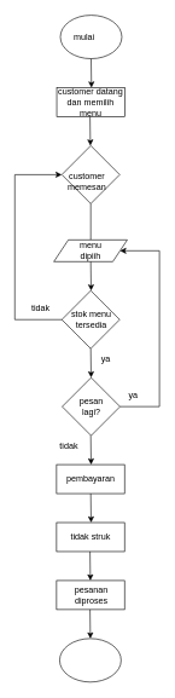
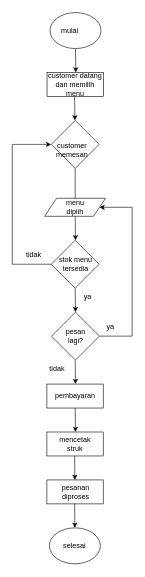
- <mxCell id="31" value="tidak struk" style="text;html=1;strokeColor=none;fillColor=none;align=center;verticalAlign=middle;whiteSpace=wrap;rounded=0;" vertex="1" parent="1"><mxGeometry x="94.75" y="725" width="60" height="30" as="geometry" /></mxCell>
+ <mxCell id="31" value="mencetak struk" style="text;html=1;strokeColor=none;fillColor=none;align=center;verticalAlign=middle;whiteSpace=wrap;rounded=0;" vertex="1" parent="1"><mxGeometry x="94.75" y="725" width="60" height="30" as="geometry" /></mxCell>
+ <mxCell id="23" value="selesai" style="text;html=1;strokeColor=none;fillColor=none;align=center;verticalAlign=middle;whiteSpace=wrap;rounded=0;" vertex="1" parent="1"><mxGeometry x="93.75" y="895" width="60" height="30" as="geometry" /></mxCell>
